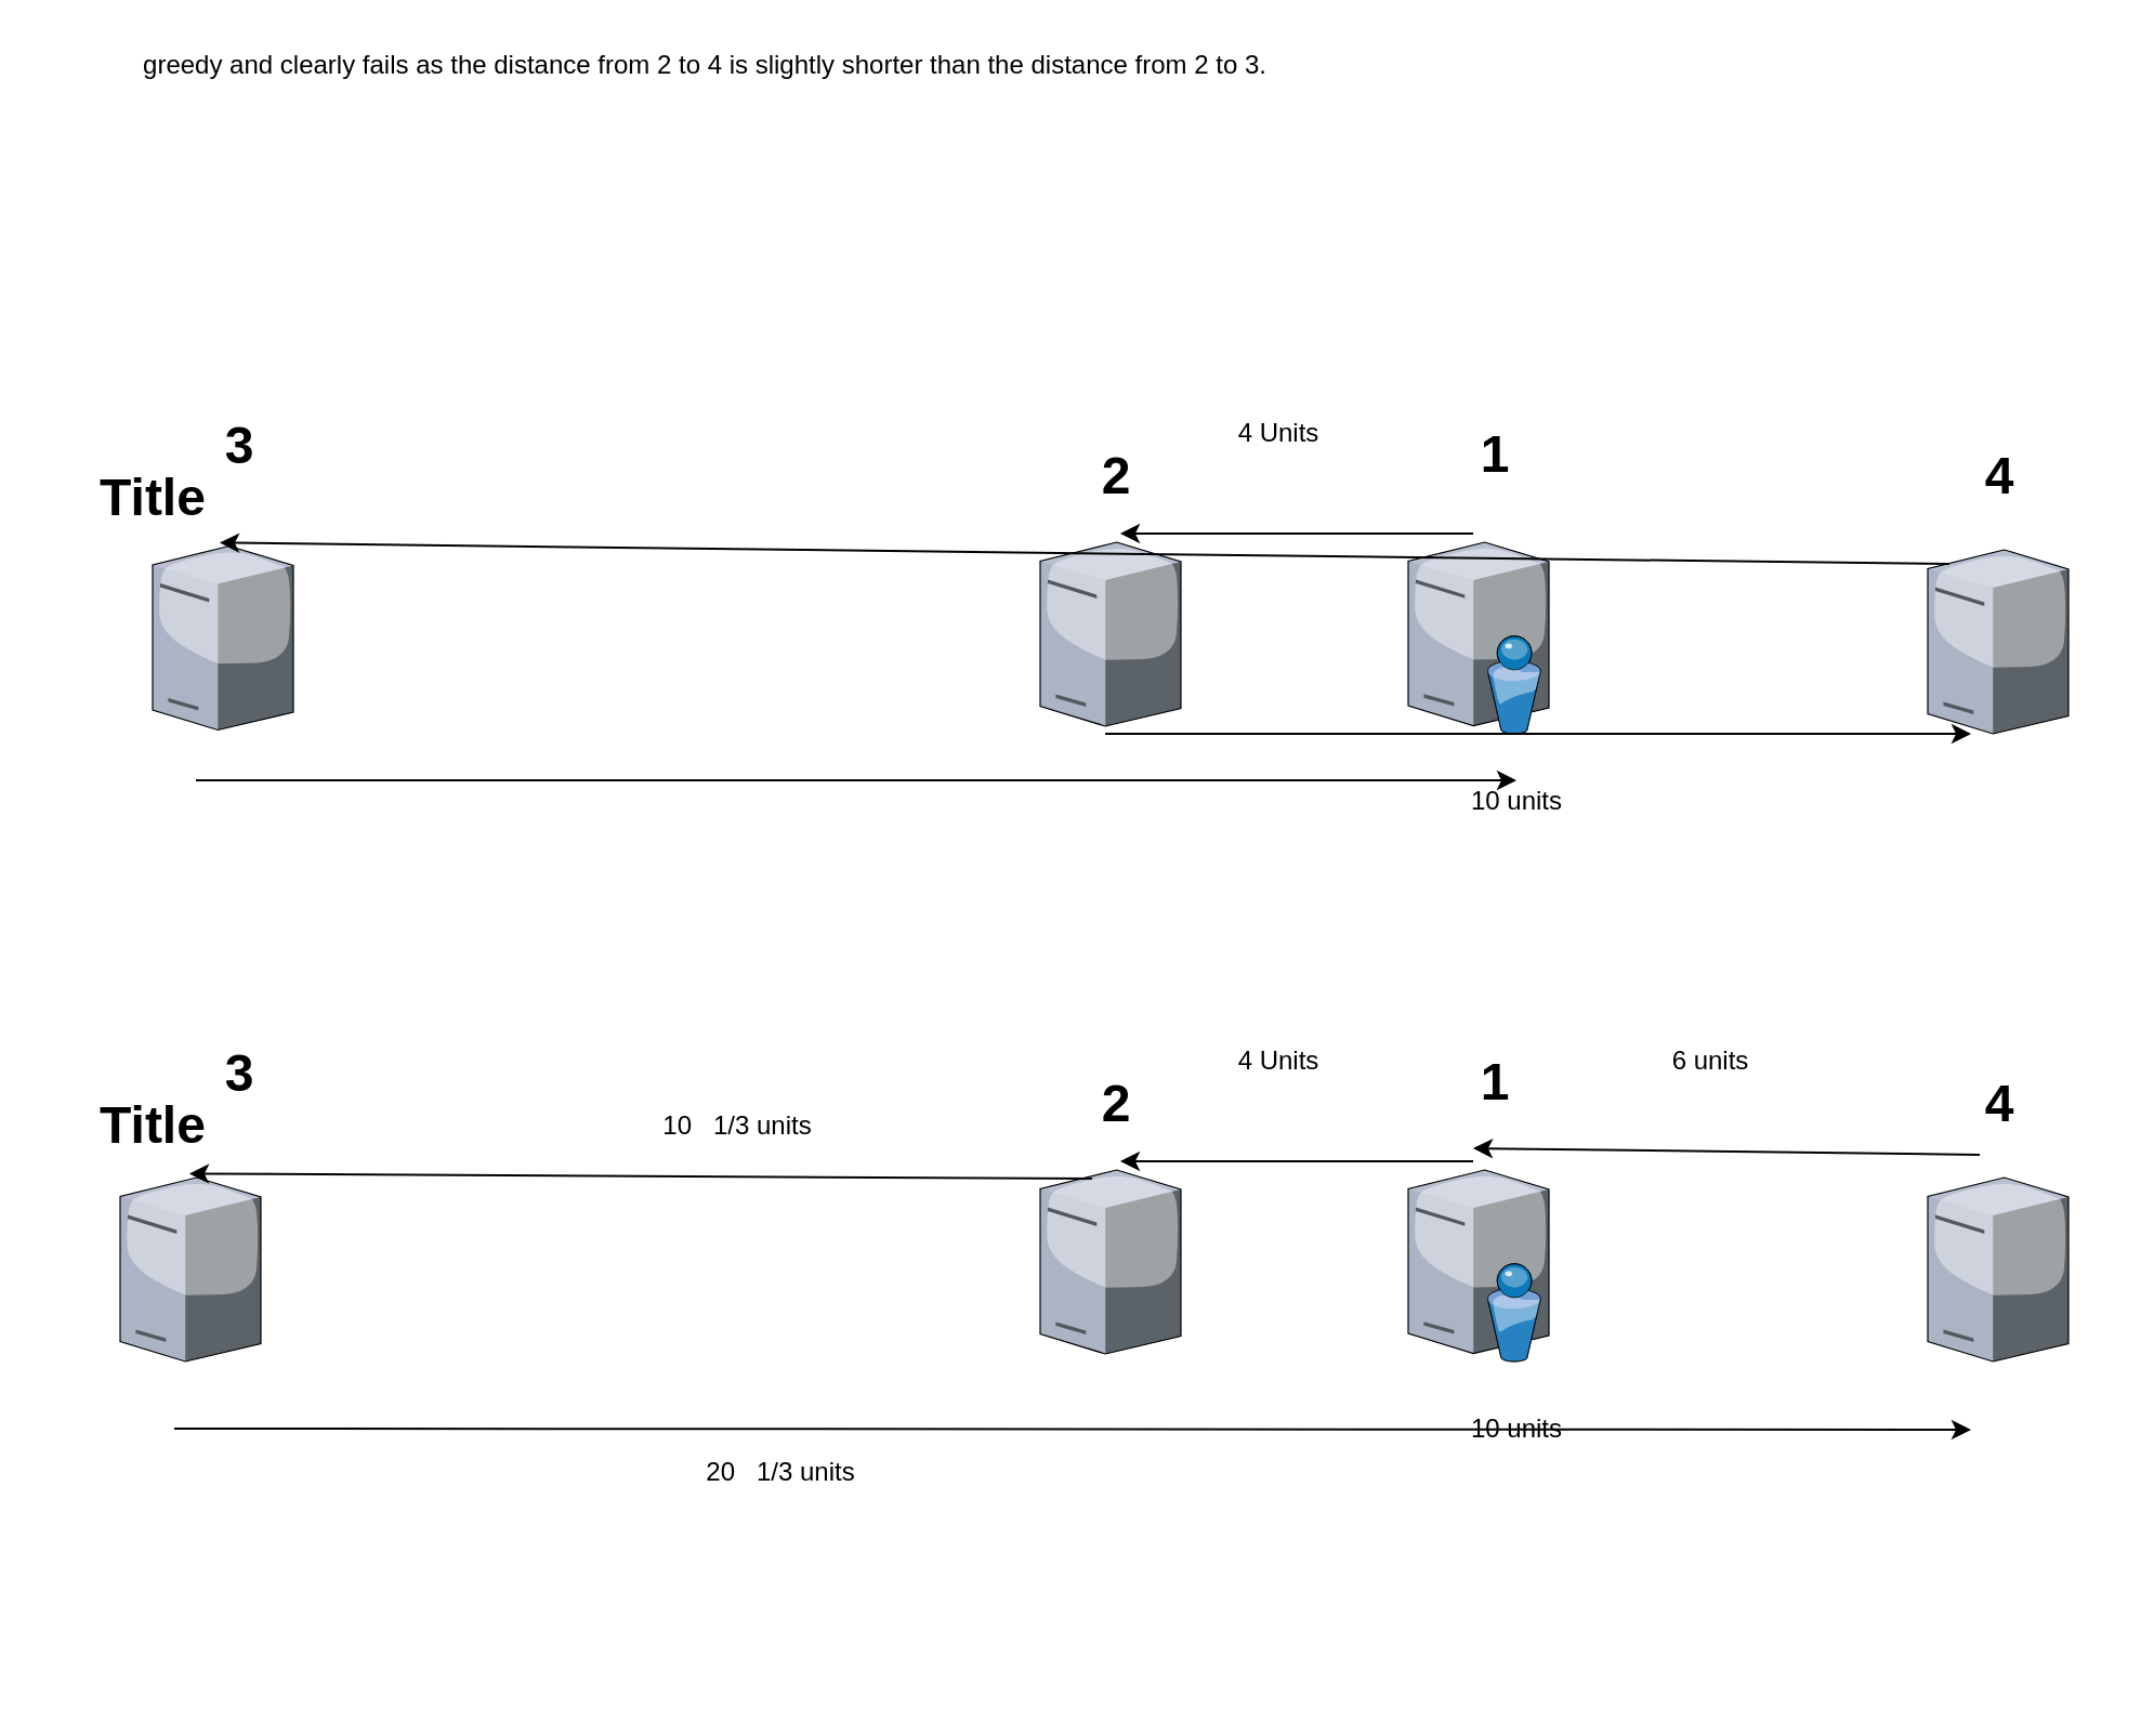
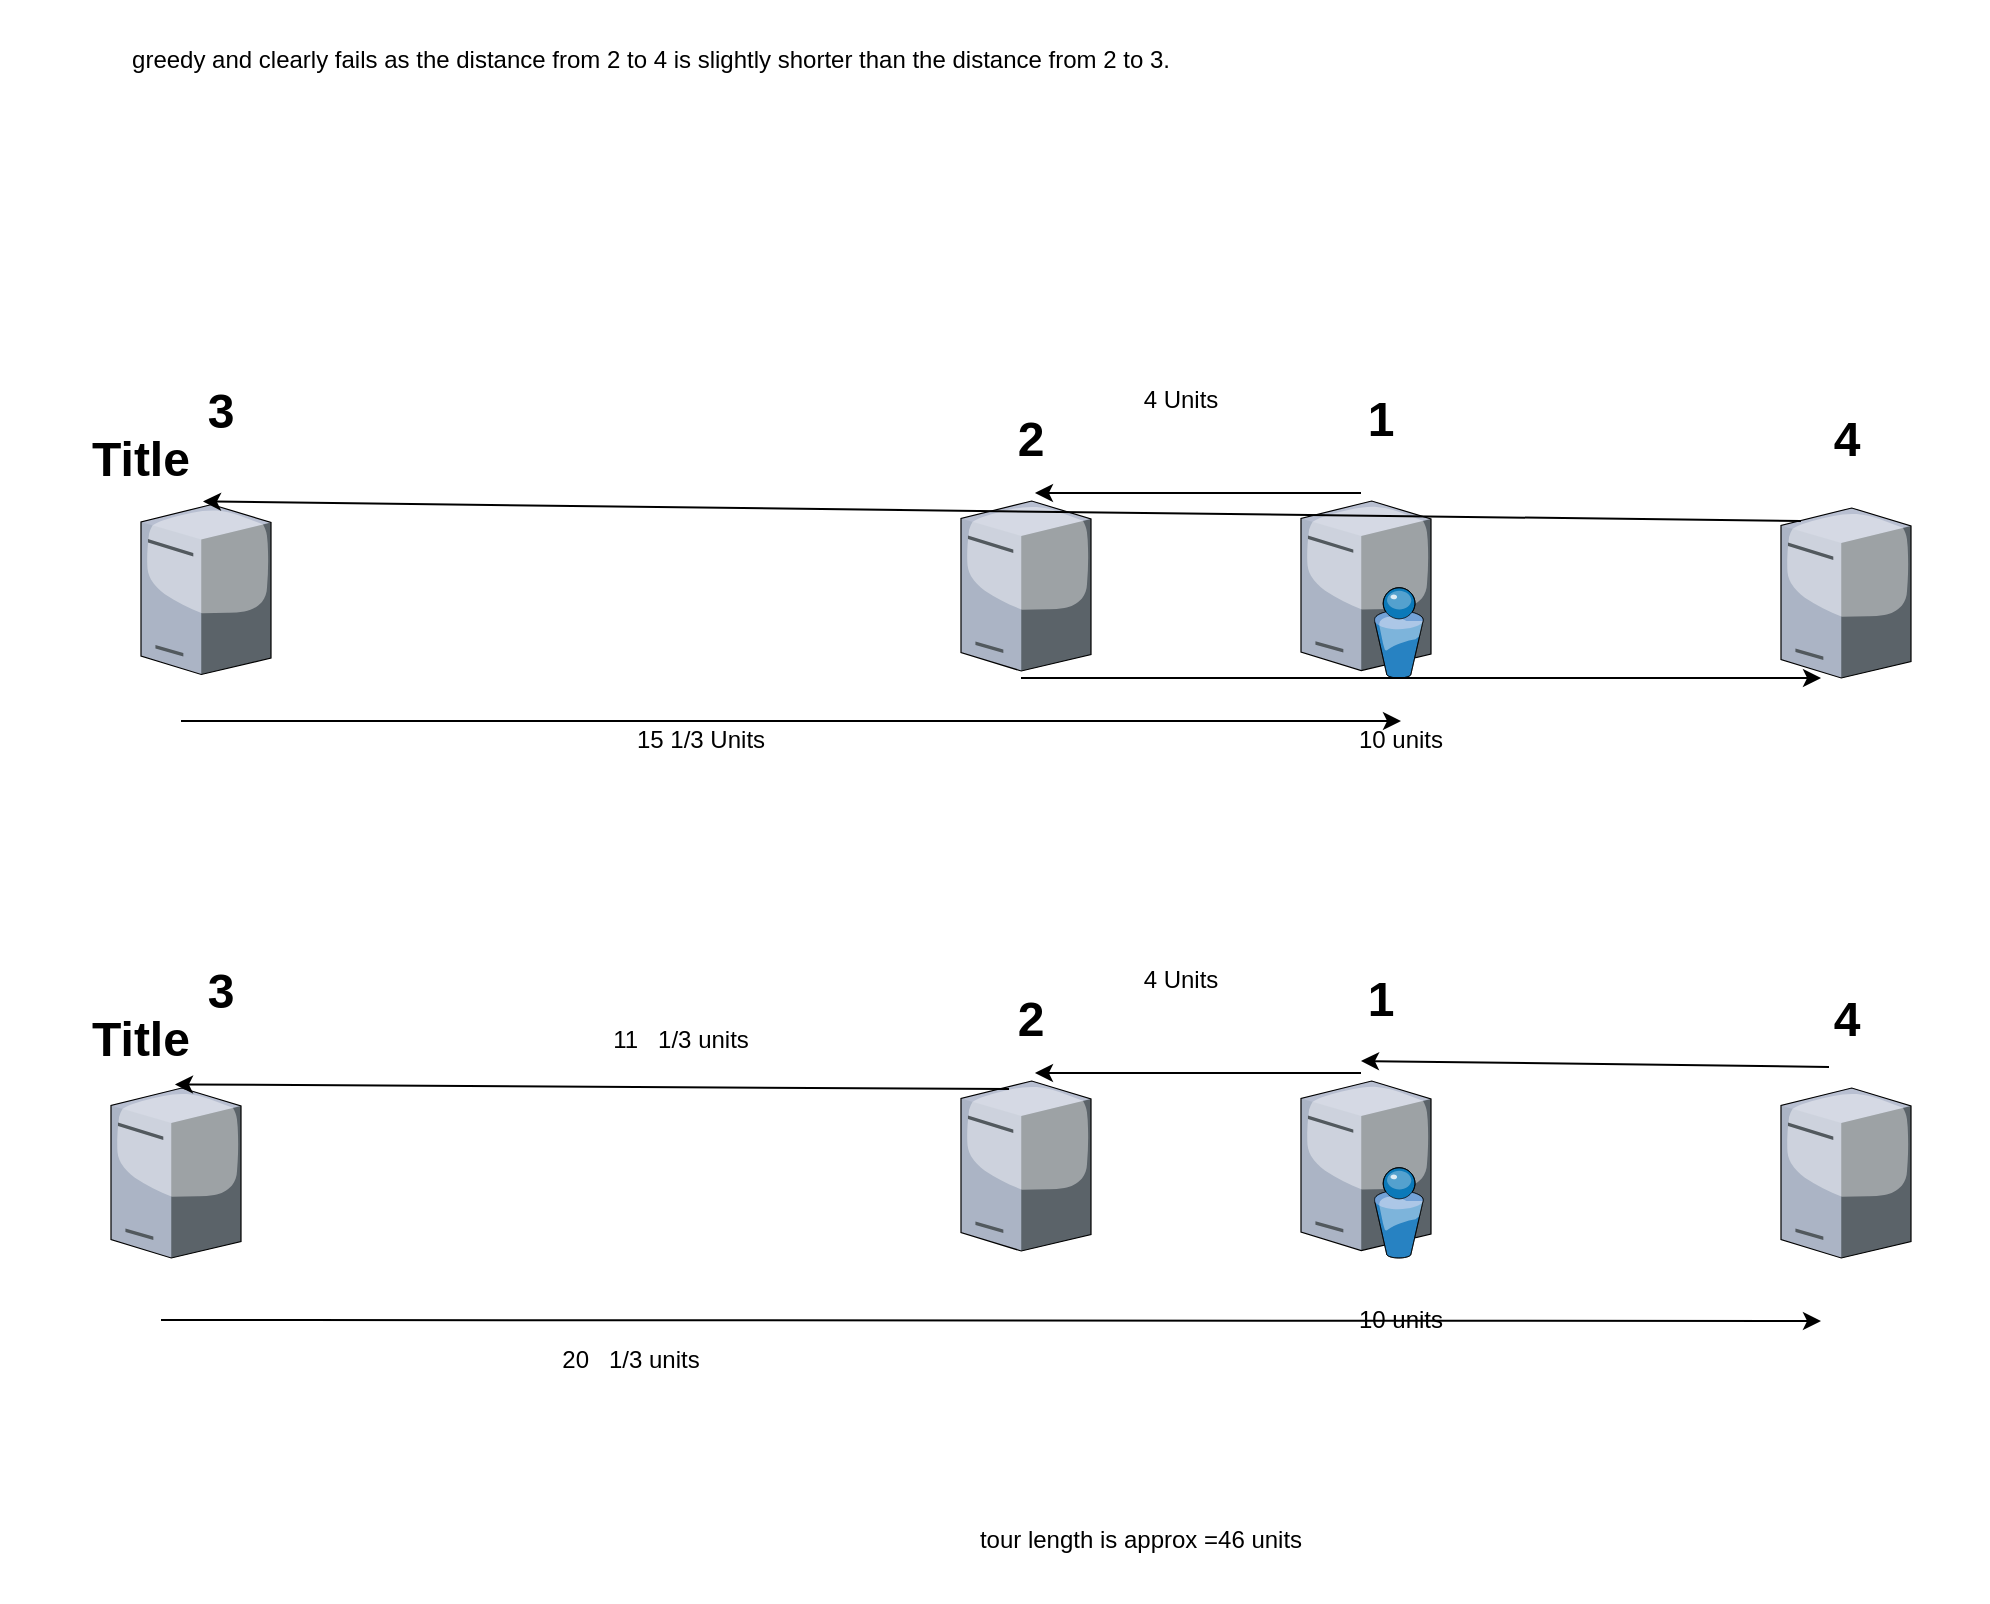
+ <mxCell id="13" value="15 1/3 Units" style="text;html=1;align=center;verticalAlign=middle;resizable=0;points=[];autosize=1;strokeColor=none;" vertex="1" parent="1"><mxGeometry x="310" y="360" width="80" height="20" as="geometry" /></mxCell>
- <mxCell id="37" value="6 units" style="text;html=1;strokeColor=none;fillColor=none;align=center;verticalAlign=middle;whiteSpace=wrap;rounded=0;" vertex="1" parent="1"><mxGeometry x="770" y="480" width="40" height="20" as="geometry" /></mxCell>
- <mxCell id="29" value="10 &amp;nbsp; 1/3 units" style="text;html=1;align=center;verticalAlign=middle;resizable=0;points=[];autosize=1;strokeColor=none;" vertex="1" parent="1"><mxGeometry x="300" y="510" width="80" height="20" as="geometry" /></mxCell>
+ <mxCell id="29" value="11 &amp;nbsp; 1/3 units" style="text;html=1;align=center;verticalAlign=middle;resizable=0;points=[];autosize=1;strokeColor=none;" vertex="1" parent="1"><mxGeometry x="300" y="510" width="80" height="20" as="geometry" /></mxCell>
- <mxCell id="12" value="20&amp;nbsp;&amp;nbsp; 1/3 units" style="text;html=1;align=center;verticalAlign=middle;resizable=0;points=[];autosize=1;strokeColor=none;" vertex="1" parent="1"><mxGeometry x="320" y="670" width="80" height="20" as="geometry" /></mxCell>
+ <mxCell id="12" value="20&amp;nbsp;&amp;nbsp; 1/3 units" style="text;html=1;align=center;verticalAlign=middle;resizable=0;points=[];autosize=1;strokeColor=none;" vertex="1" parent="1"><mxGeometry x="275" y="670" width="80" height="20" as="geometry" /></mxCell>
+ <mxCell id="20" value="tour length is approx =46 units" style="text;html=1;align=center;verticalAlign=middle;resizable=0;points=[];autosize=1;strokeColor=none;" vertex="1" parent="1"><mxGeometry x="480" y="760" width="180" height="20" as="geometry" /></mxCell>
